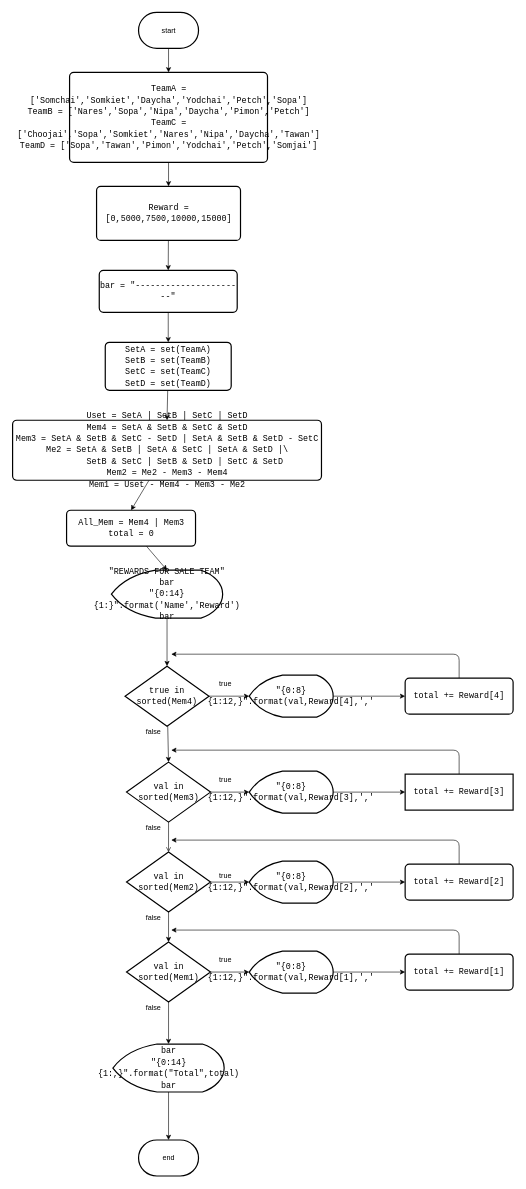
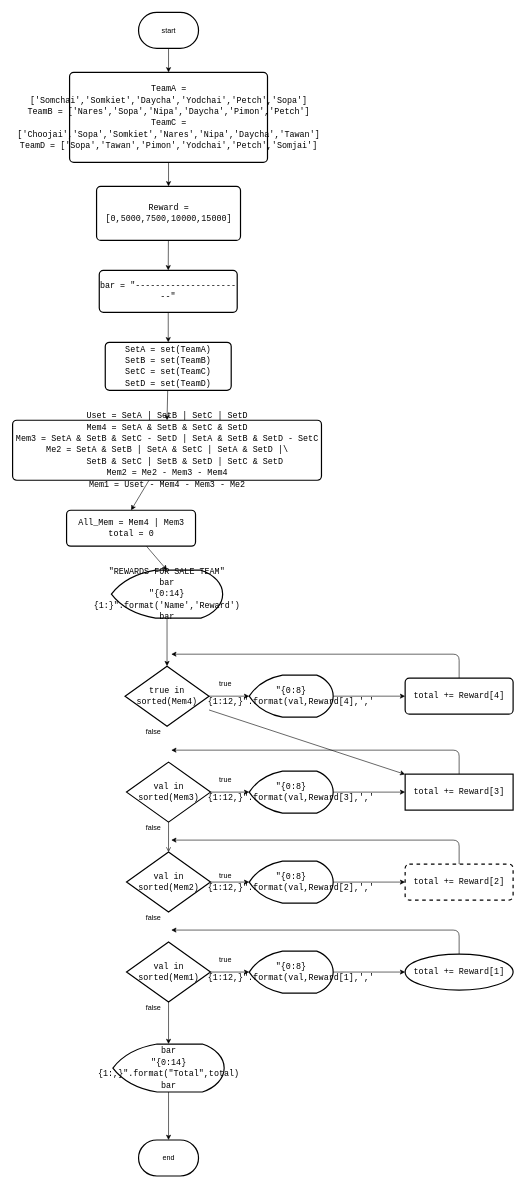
- <mxCell id="19" style="edgeStyle=none;html=1;entryX=0.5;entryY=0;entryDx=0;entryDy=0;entryPerimeter=0;fontColor=default;labelBackgroundColor=none;" edge="1" parent="1" source="20" target="23"><mxGeometry relative="1" as="geometry" /></mxCell>
+ <mxCell id="19" style="edgeStyle=none;html=1;fontColor=default;labelBackgroundColor=none;" edge="1" parent="1" source="20" target="41"><mxGeometry relative="1" as="geometry" /></mxCell>
- <mxCell id="43" value="&lt;div style=&quot;font-family: consolas, &amp;quot;courier new&amp;quot;, monospace; font-size: 14px; line-height: 19px;&quot;&gt;&lt;span style=&quot;&quot;&gt;total += Reward[&lt;/span&gt;&lt;font&gt;2&lt;/font&gt;&lt;font&gt;]&lt;/font&gt;&lt;/div&gt;" style="rounded=1;whiteSpace=wrap;html=1;absoluteArcSize=1;arcSize=14;strokeWidth=2;labelBackgroundColor=none;fontColor=default;" vertex="1" parent="1"><mxGeometry x="675" y="1440" width="180" height="60" as="geometry" /></mxCell>
+ <mxCell id="43" value="&lt;div style=&quot;font-family: consolas, &amp;quot;courier new&amp;quot;, monospace; font-size: 14px; line-height: 19px;&quot;&gt;&lt;span style=&quot;&quot;&gt;total += Reward[&lt;/span&gt;&lt;font&gt;2&lt;/font&gt;&lt;font&gt;]&lt;/font&gt;&lt;/div&gt;" style="rounded=1;whiteSpace=wrap;html=1;absoluteArcSize=1;arcSize=14;strokeWidth=2;labelBackgroundColor=none;fontColor=default;dashed=1;" vertex="1" parent="1"><mxGeometry x="675" y="1440" width="180" height="60" as="geometry" /></mxCell>
- <mxCell id="25" style="edgeStyle=none;html=1;entryX=0.5;entryY=0;entryDx=0;entryDy=0;entryPerimeter=0;fontColor=default;labelBackgroundColor=none;" edge="1" parent="1" source="26" target="29"><mxGeometry relative="1" as="geometry" /></mxCell>
- <mxCell id="45" value="&lt;div style=&quot;font-family: consolas, &amp;quot;courier new&amp;quot;, monospace; font-size: 14px; line-height: 19px;&quot;&gt;total += Reward[&lt;span style=&quot;&quot;&gt;1&lt;/span&gt;]&lt;/div&gt;" style="rounded=1;whiteSpace=wrap;html=1;absoluteArcSize=1;arcSize=14;strokeWidth=2;labelBackgroundColor=none;fontColor=default;" vertex="1" parent="1"><mxGeometry x="675" y="1590" width="180" height="60" as="geometry" /></mxCell>
+ <mxCell id="45" value="&lt;div style=&quot;font-family: consolas, &amp;quot;courier new&amp;quot;, monospace; font-size: 14px; line-height: 19px;&quot;&gt;total += Reward[&lt;span style=&quot;&quot;&gt;1&lt;/span&gt;]&lt;/div&gt;" style="ellipse;whiteSpace=wrap;html=1;absoluteArcSize=1;arcSize=14;strokeWidth=2;labelBackgroundColor=none;fontColor=default;" vertex="1" parent="1"><mxGeometry x="675" y="1590" width="180" height="60" as="geometry" /></mxCell>
